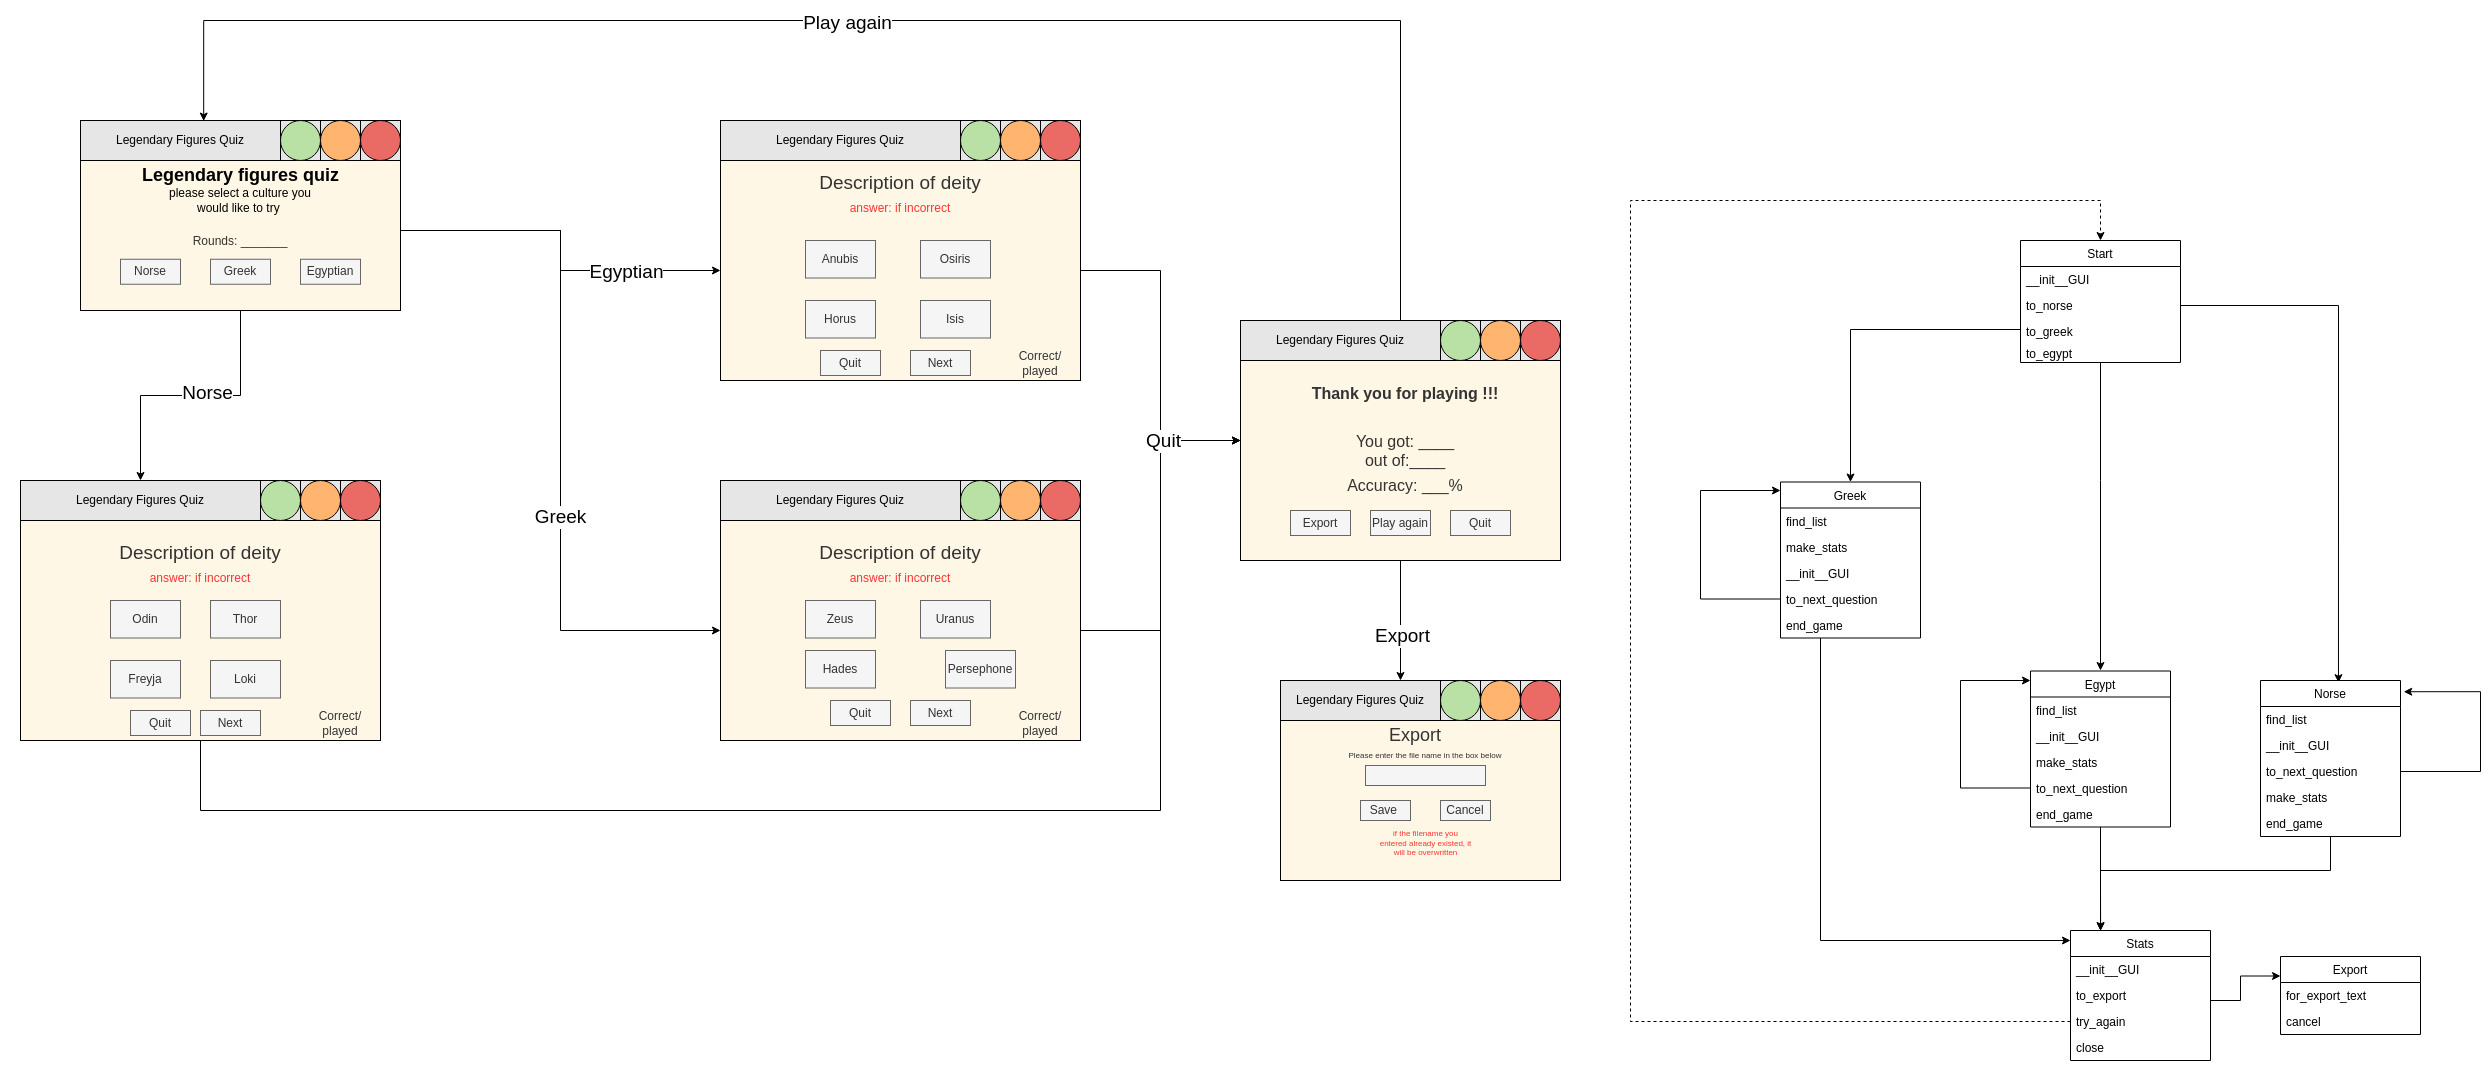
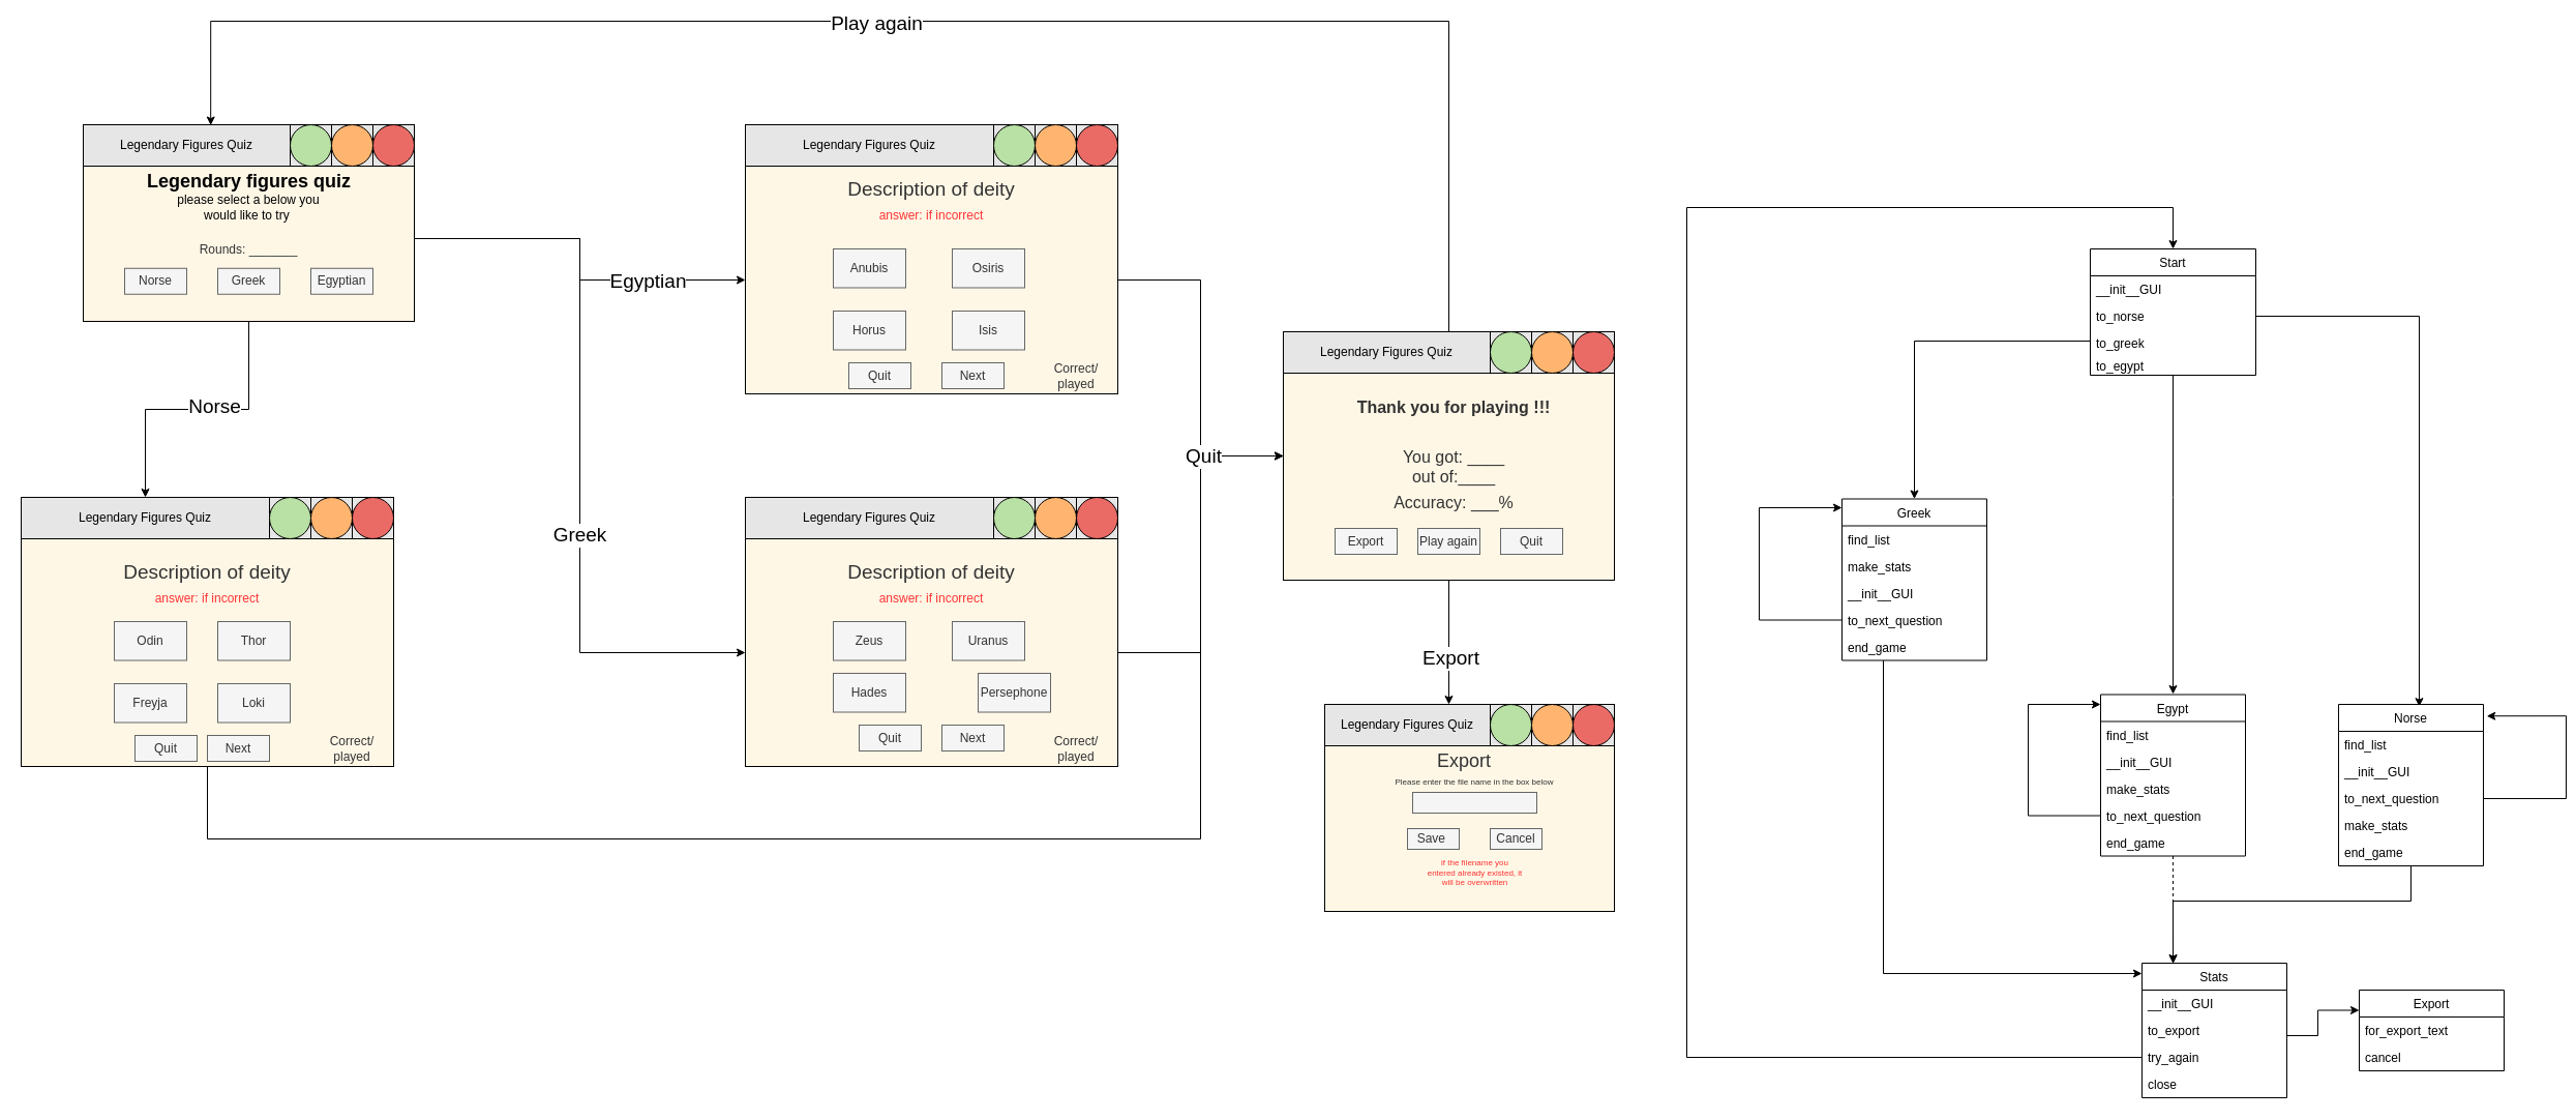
- <mxCell id="17" value="please select a culture you would like to try&amp;nbsp;" style="text;html=1;strokeColor=none;fillColor=none;align=center;verticalAlign=middle;whiteSpace=wrap;rounded=0;" parent="1" vertex="1"><mxGeometry x="160" y="190" width="160" height="20" as="geometry" /></mxCell>
+ <mxCell id="17" value="please select a below you would like to try&amp;nbsp;" style="text;html=1;strokeColor=none;fillColor=none;align=center;verticalAlign=middle;whiteSpace=wrap;rounded=0;" parent="1" vertex="1"><mxGeometry x="160" y="190" width="160" height="20" as="geometry" /></mxCell>
- <mxCell id="150" style="edgeStyle=orthogonalEdgeStyle;rounded=0;orthogonalLoop=1;jettySize=auto;html=1;dashed=1;" edge="1" parent="1" source="144" target="110"><mxGeometry relative="1" as="geometry"><mxPoint x="1657.386" y="230" as="targetPoint" /><Array as="points"><mxPoint x="1630" y="1021" /><mxPoint x="1630" y="200" /><mxPoint x="2100" y="200" /></Array></mxGeometry></mxCell>
+ <mxCell id="150" style="edgeStyle=orthogonalEdgeStyle;rounded=0;orthogonalLoop=1;jettySize=auto;html=1;" edge="1" parent="1" source="144" target="110"><mxGeometry relative="1" as="geometry"><mxPoint x="1657.386" y="230" as="targetPoint" /><Array as="points"><mxPoint x="1630" y="1021" /><mxPoint x="1630" y="200" /><mxPoint x="2100" y="200" /></Array></mxGeometry></mxCell>
- <mxCell id="125" style="edgeStyle=orthogonalEdgeStyle;rounded=0;orthogonalLoop=1;jettySize=auto;html=1;entryX=0.215;entryY=0.003;entryDx=0;entryDy=0;entryPerimeter=0;" edge="1" parent="1" source="126" target="141"><mxGeometry relative="1" as="geometry" /></mxCell>
+ <mxCell id="125" style="edgeStyle=orthogonalEdgeStyle;rounded=0;orthogonalLoop=1;jettySize=auto;html=1;entryX=0.215;entryY=0.003;entryDx=0;entryDy=0;entryPerimeter=0;dashed=1;" edge="1" parent="1" source="126" target="141"><mxGeometry relative="1" as="geometry" /></mxCell>
